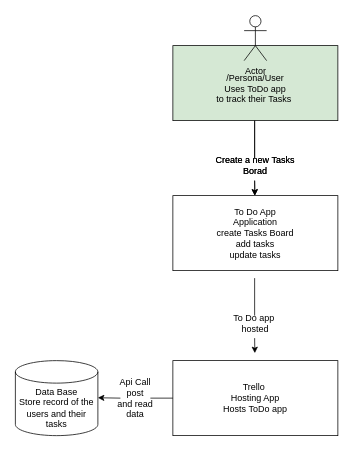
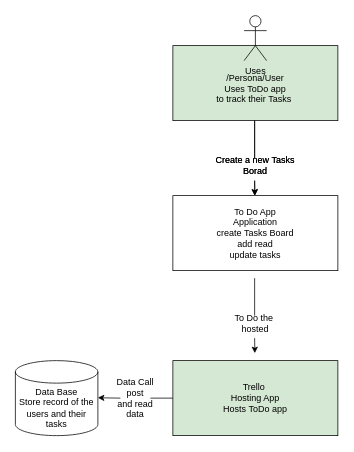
- <mxCell id="5" value="Actor" style="shape=umlActor;verticalLabelPosition=bottom;verticalAlign=top;html=1;outlineConnect=0;" parent="1" vertex="1"><mxGeometry x="325" y="20" width="30" height="60" as="geometry" /></mxCell>
+ <mxCell id="5" value="Uses" style="shape=umlActor;verticalLabelPosition=bottom;verticalAlign=top;html=1;outlineConnect=0;" parent="1" vertex="1"><mxGeometry x="325" y="20" width="30" height="60" as="geometry" /></mxCell>
- <mxCell id="2" value="To Do App&lt;br&gt;Application&lt;br&gt;create Tasks Board&lt;br&gt;add tasks&lt;br&gt;update tasks" style="rounded=0;whiteSpace=wrap;html=1;" parent="1" vertex="1"><mxGeometry x="230" y="260" width="220" height="100" as="geometry" /></mxCell>
+ <mxCell id="2" value="To Do App&lt;br&gt;Application&lt;br&gt;create Tasks Board&lt;br&gt;add read&lt;br&gt;update tasks" style="rounded=0;whiteSpace=wrap;html=1;" parent="1" vertex="1"><mxGeometry x="230" y="260" width="220" height="100" as="geometry" /></mxCell>
- <mxCell id="13" value="To Do app&amp;nbsp;&lt;br&gt;hosted" style="text;html=1;strokeColor=none;fillColor=none;align=center;verticalAlign=middle;whiteSpace=wrap;rounded=0;" parent="1" vertex="1"><mxGeometry x="275" y="420" width="130" height="20" as="geometry" /></mxCell>
+ <mxCell id="13" value="To Do the&amp;nbsp;&lt;br&gt;hosted" style="text;html=1;strokeColor=none;fillColor=none;align=center;verticalAlign=middle;whiteSpace=wrap;rounded=0;" parent="1" vertex="1"><mxGeometry x="275" y="420" width="130" height="20" as="geometry" /></mxCell>
- <mxCell id="18" value="Api Call&lt;br&gt;post&lt;br&gt;and read&lt;br&gt;data" style="text;html=1;strokeColor=none;fillColor=none;align=center;verticalAlign=middle;whiteSpace=wrap;rounded=0;" parent="1" vertex="1"><mxGeometry x="150" y="510" width="60" height="40" as="geometry" /></mxCell>
+ <mxCell id="18" value="Data Call&lt;br&gt;post&lt;br&gt;and read&lt;br&gt;data" style="text;html=1;strokeColor=none;fillColor=none;align=center;verticalAlign=middle;whiteSpace=wrap;rounded=0;" parent="1" vertex="1"><mxGeometry x="150" y="510" width="60" height="40" as="geometry" /></mxCell>
- <mxCell id="3" value="Trello&amp;nbsp;&lt;br&gt;Hosting App&lt;br&gt;Hosts ToDo app" style="rounded=0;whiteSpace=wrap;html=1;" parent="1" vertex="1"><mxGeometry x="230" y="480" width="220" height="100" as="geometry" /></mxCell>
+ <mxCell id="3" value="Trello&amp;nbsp;&lt;br&gt;Hosting App&lt;br&gt;Hosts ToDo app" style="rounded=0;whiteSpace=wrap;html=1;fillColor=#d5e8d4;" parent="1" vertex="1"><mxGeometry x="230" y="480" width="220" height="100" as="geometry" /></mxCell>
